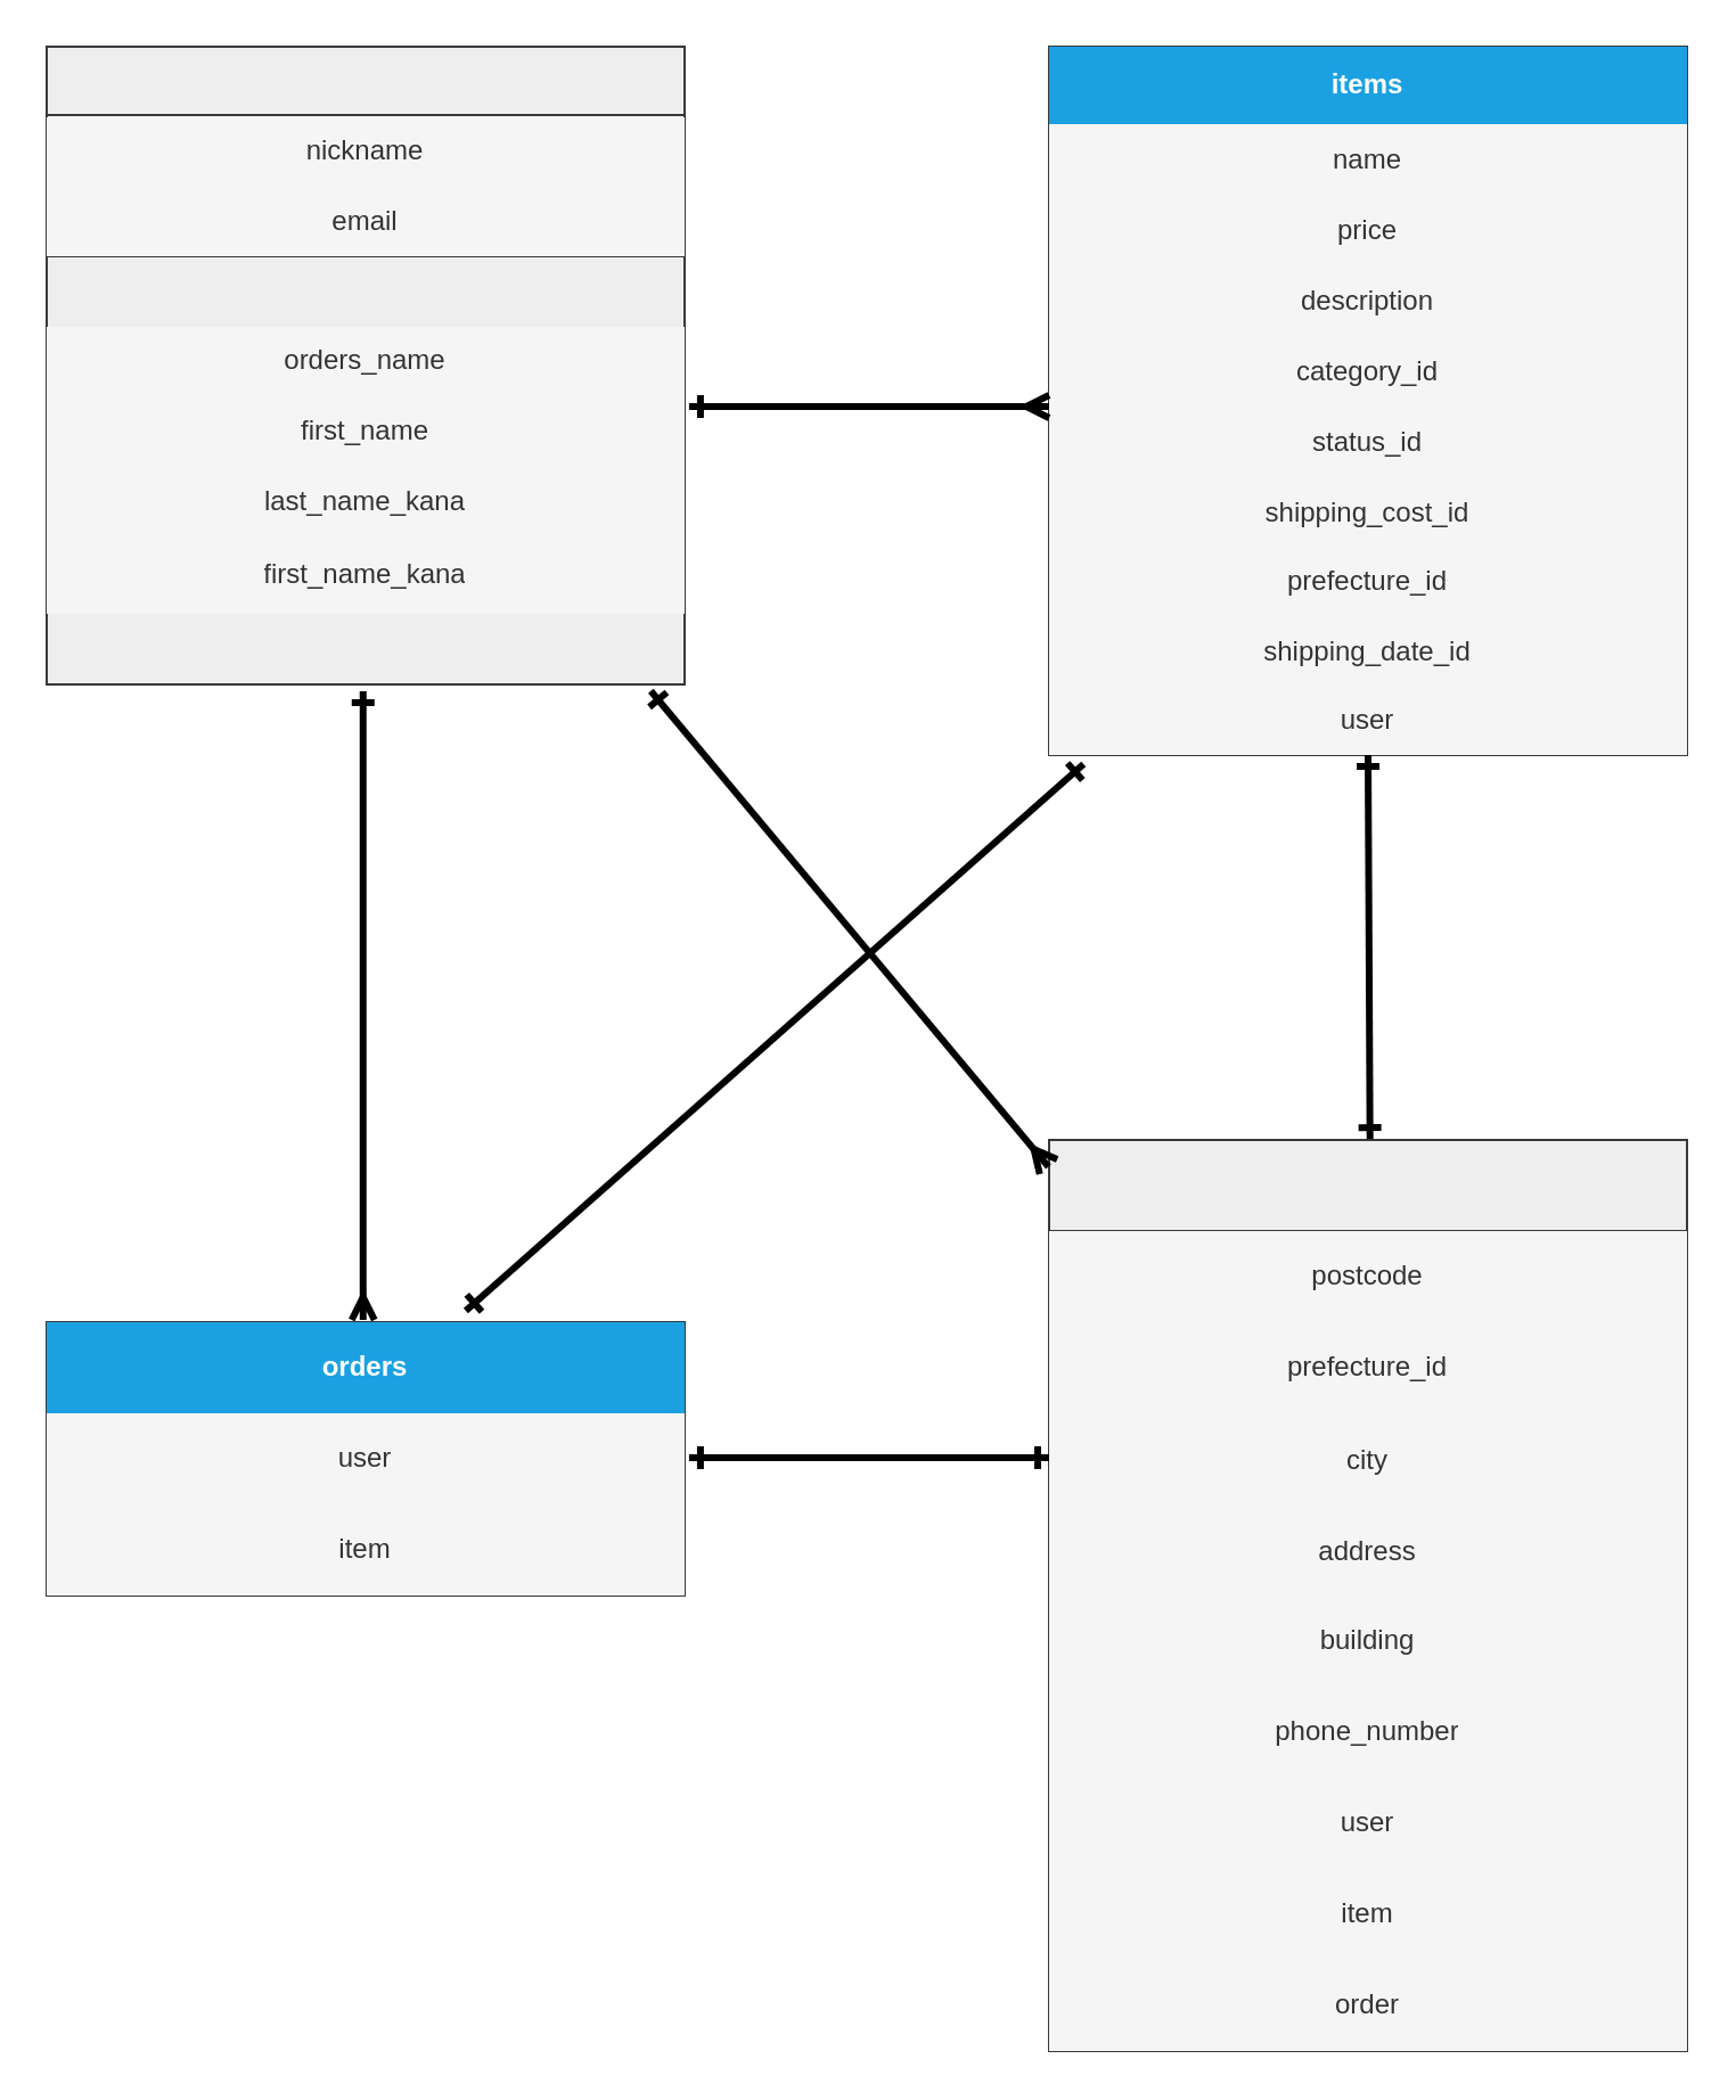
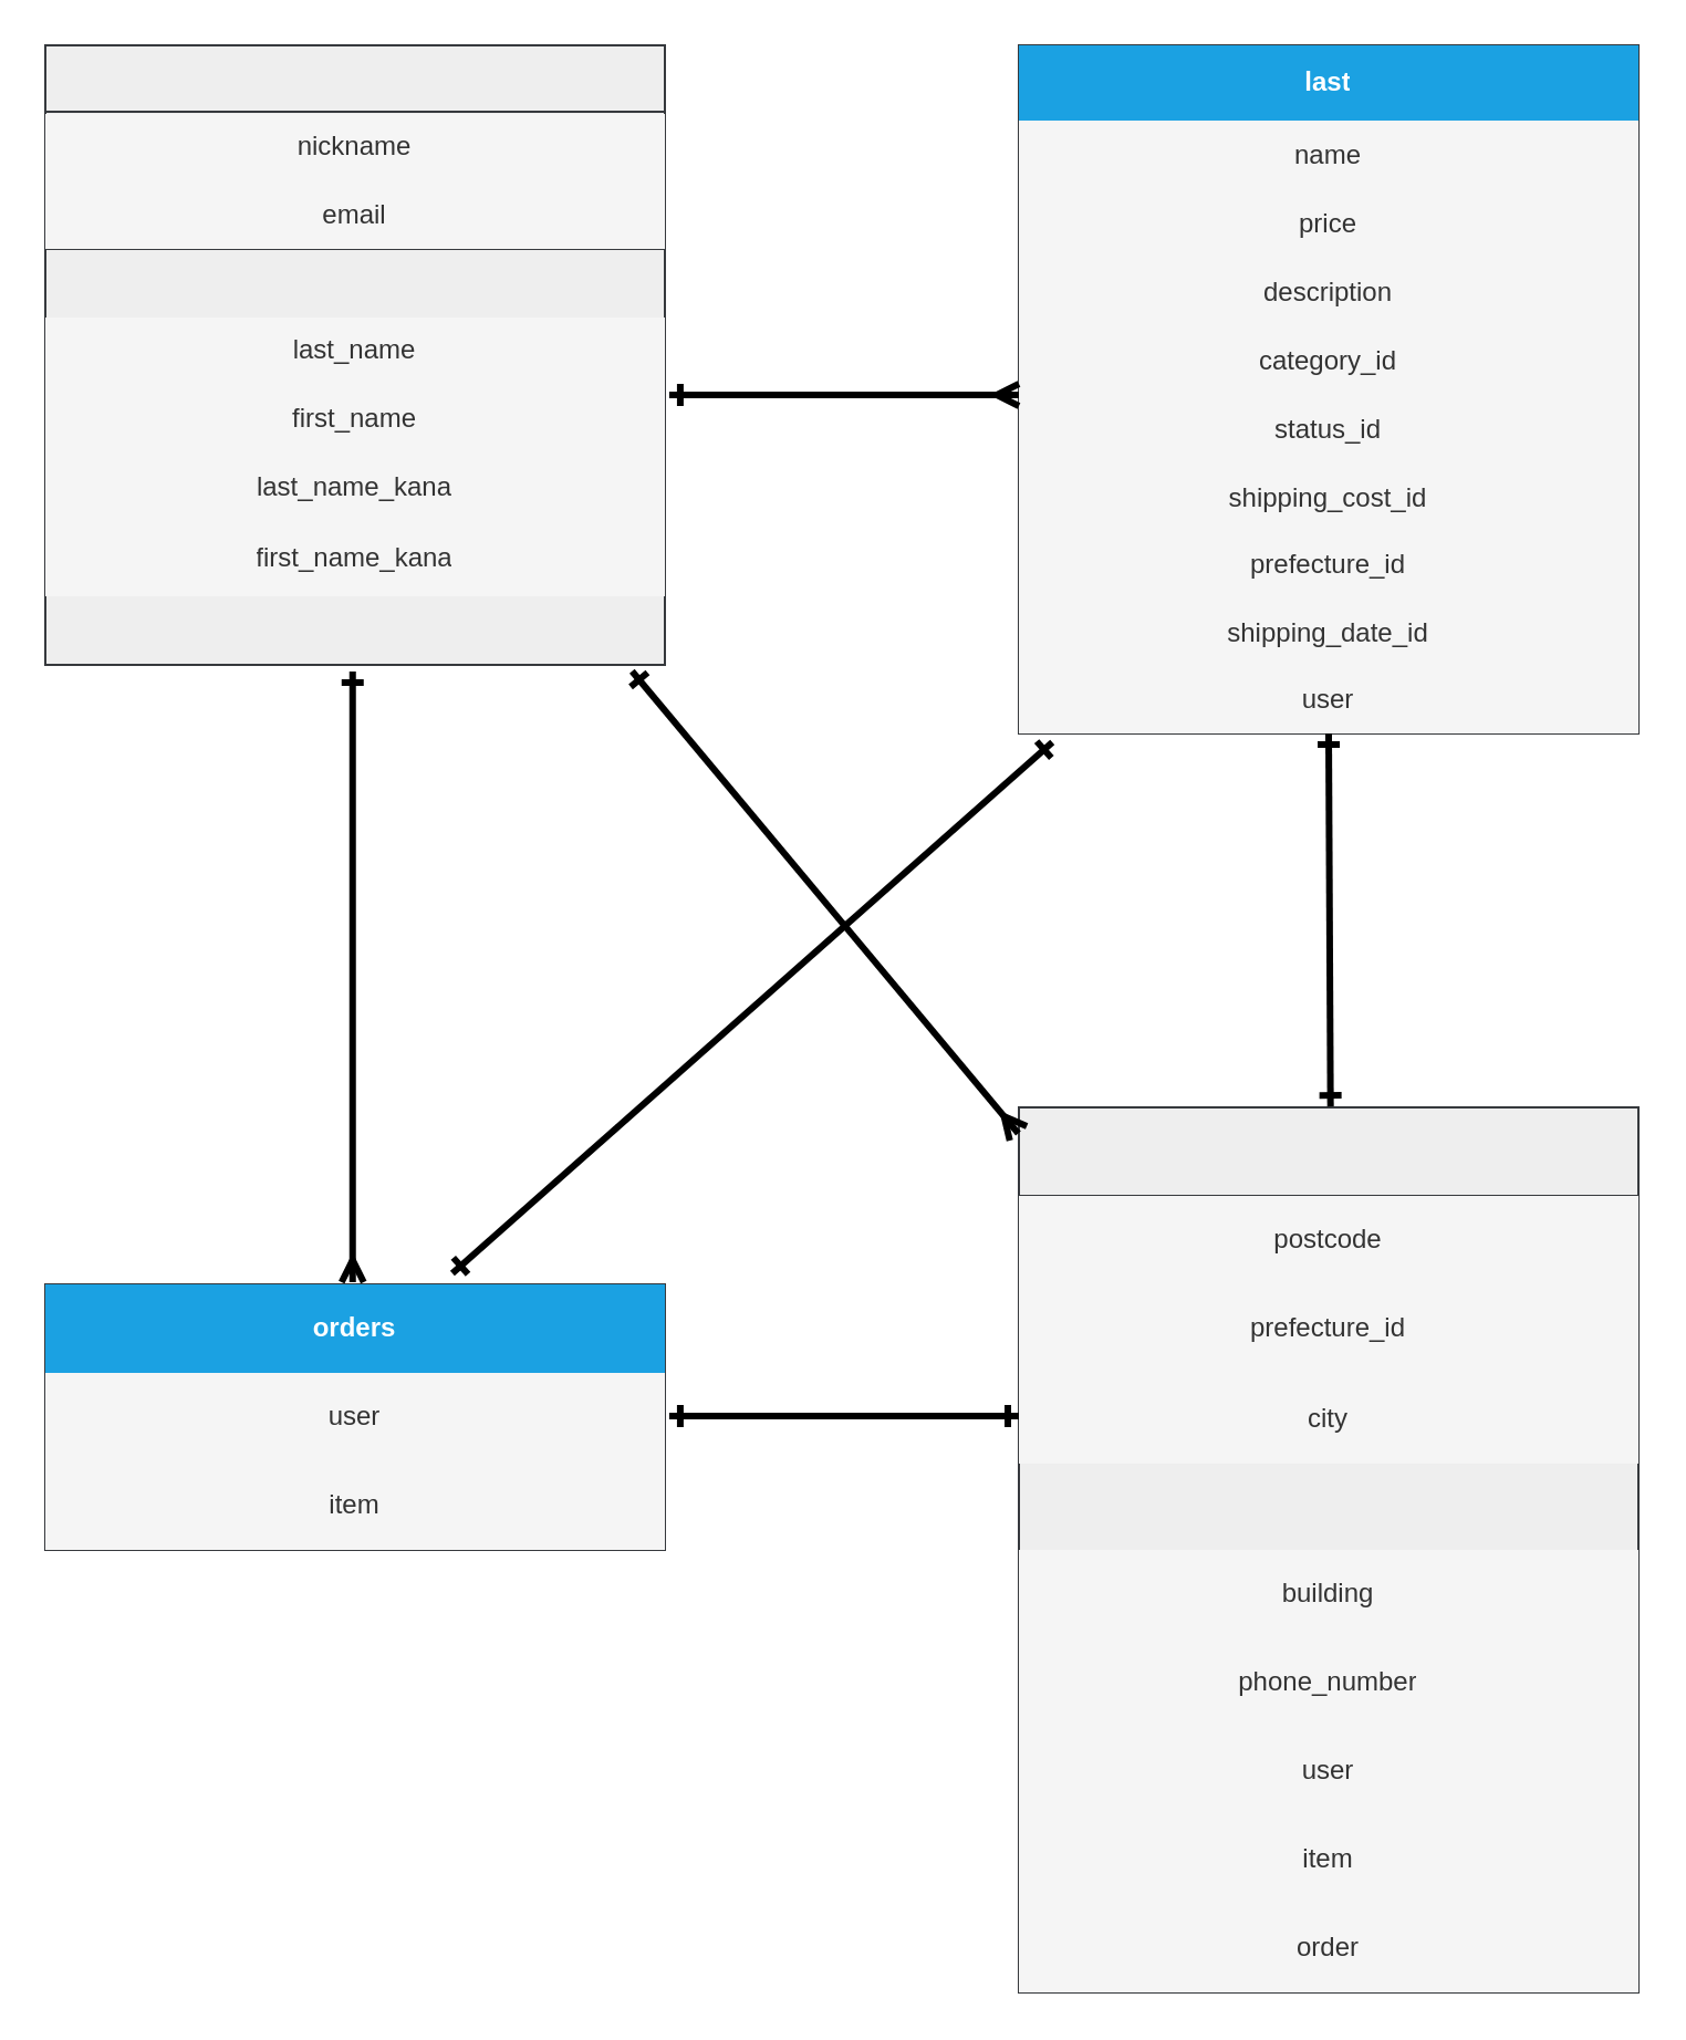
- <mxCell id="20" value="items" style="shape=partialRectangle;html=1;whiteSpace=wrap;connectable=0;overflow=hidden;fillColor=#1ba1e2;top=0;left=0;bottom=0;right=0;pointerEvents=1;strokeColor=#006EAF;fontStyle=1;fontColor=#ffffff;" vertex="1" parent="19"><mxGeometry width="280" height="34" as="geometry"><mxRectangle width="280" height="34" as="alternateBounds" /></mxGeometry></mxCell>
+ <mxCell id="20" value="last" style="shape=partialRectangle;html=1;whiteSpace=wrap;connectable=0;overflow=hidden;fillColor=#1ba1e2;top=0;left=0;bottom=0;right=0;pointerEvents=1;strokeColor=#006EAF;fontStyle=1;fontColor=#ffffff;" vertex="1" parent="19"><mxGeometry width="280" height="34" as="geometry"><mxRectangle width="280" height="34" as="alternateBounds" /></mxGeometry></mxCell>
- <mxCell id="10" value="orders_name" style="shape=partialRectangle;html=1;whiteSpace=wrap;connectable=0;overflow=hidden;top=0;left=0;bottom=0;right=0;pointerEvents=1;fillColor=#f5f5f5;fontColor=#333333;strokeColor=#666666;" vertex="1" parent="9"><mxGeometry width="280" height="30" as="geometry"><mxRectangle width="280" height="30" as="alternateBounds" /></mxGeometry></mxCell>
+ <mxCell id="10" value="last_name" style="shape=partialRectangle;html=1;whiteSpace=wrap;connectable=0;overflow=hidden;top=0;left=0;bottom=0;right=0;pointerEvents=1;fillColor=#f5f5f5;fontColor=#333333;strokeColor=#666666;" vertex="1" parent="9"><mxGeometry width="280" height="30" as="geometry"><mxRectangle width="280" height="30" as="alternateBounds" /></mxGeometry></mxCell>
- <mxCell id="55" value="address" style="shape=partialRectangle;html=1;whiteSpace=wrap;connectable=0;overflow=hidden;top=0;left=0;bottom=0;right=0;pointerEvents=1;fillColor=#f5f5f5;fontColor=#333333;strokeColor=#666666;" vertex="1" parent="54"><mxGeometry width="280" height="39" as="geometry"><mxRectangle width="280" height="39" as="alternateBounds" /></mxGeometry></mxCell>
